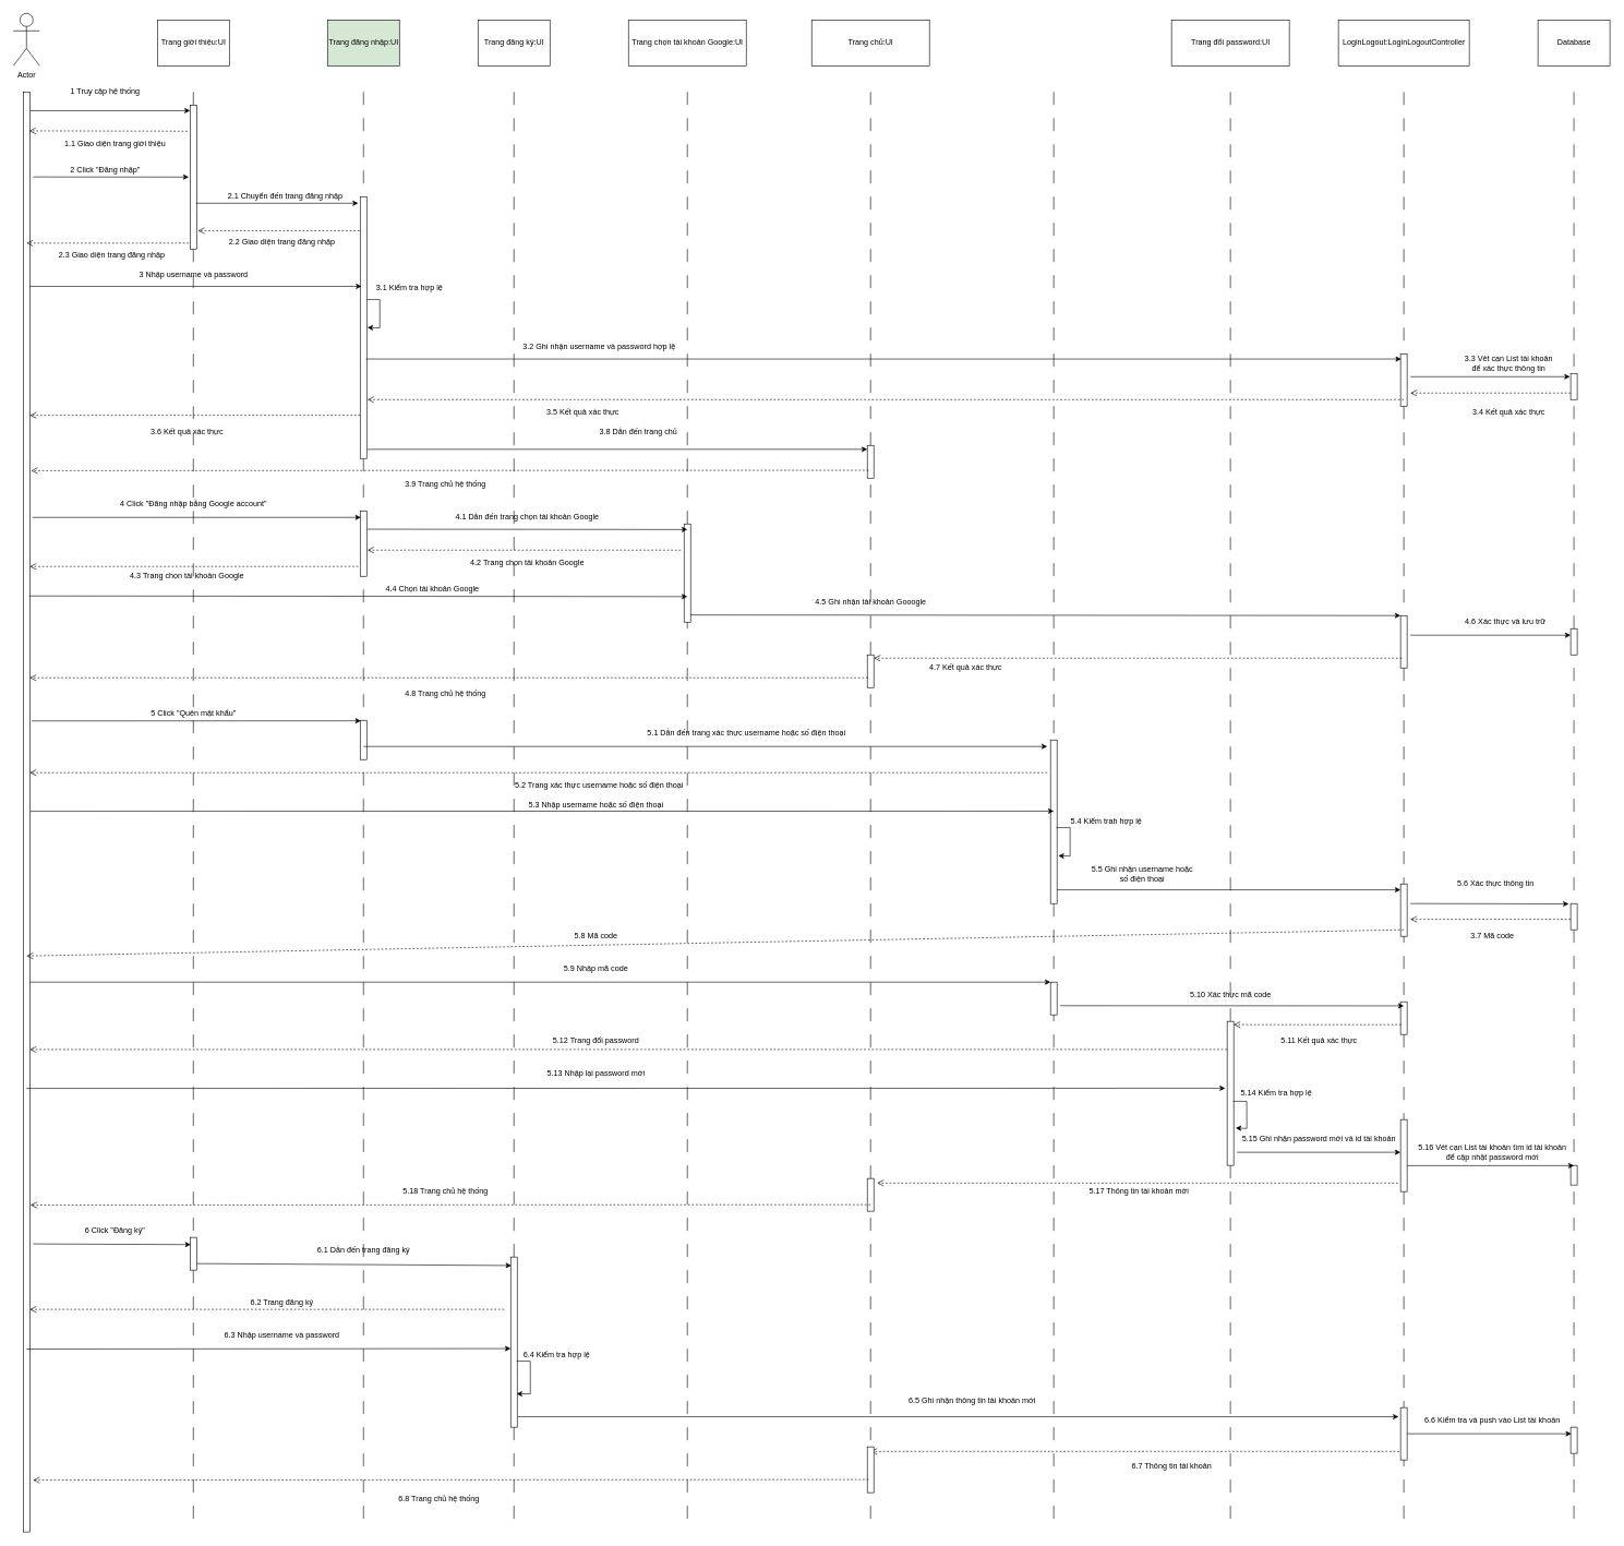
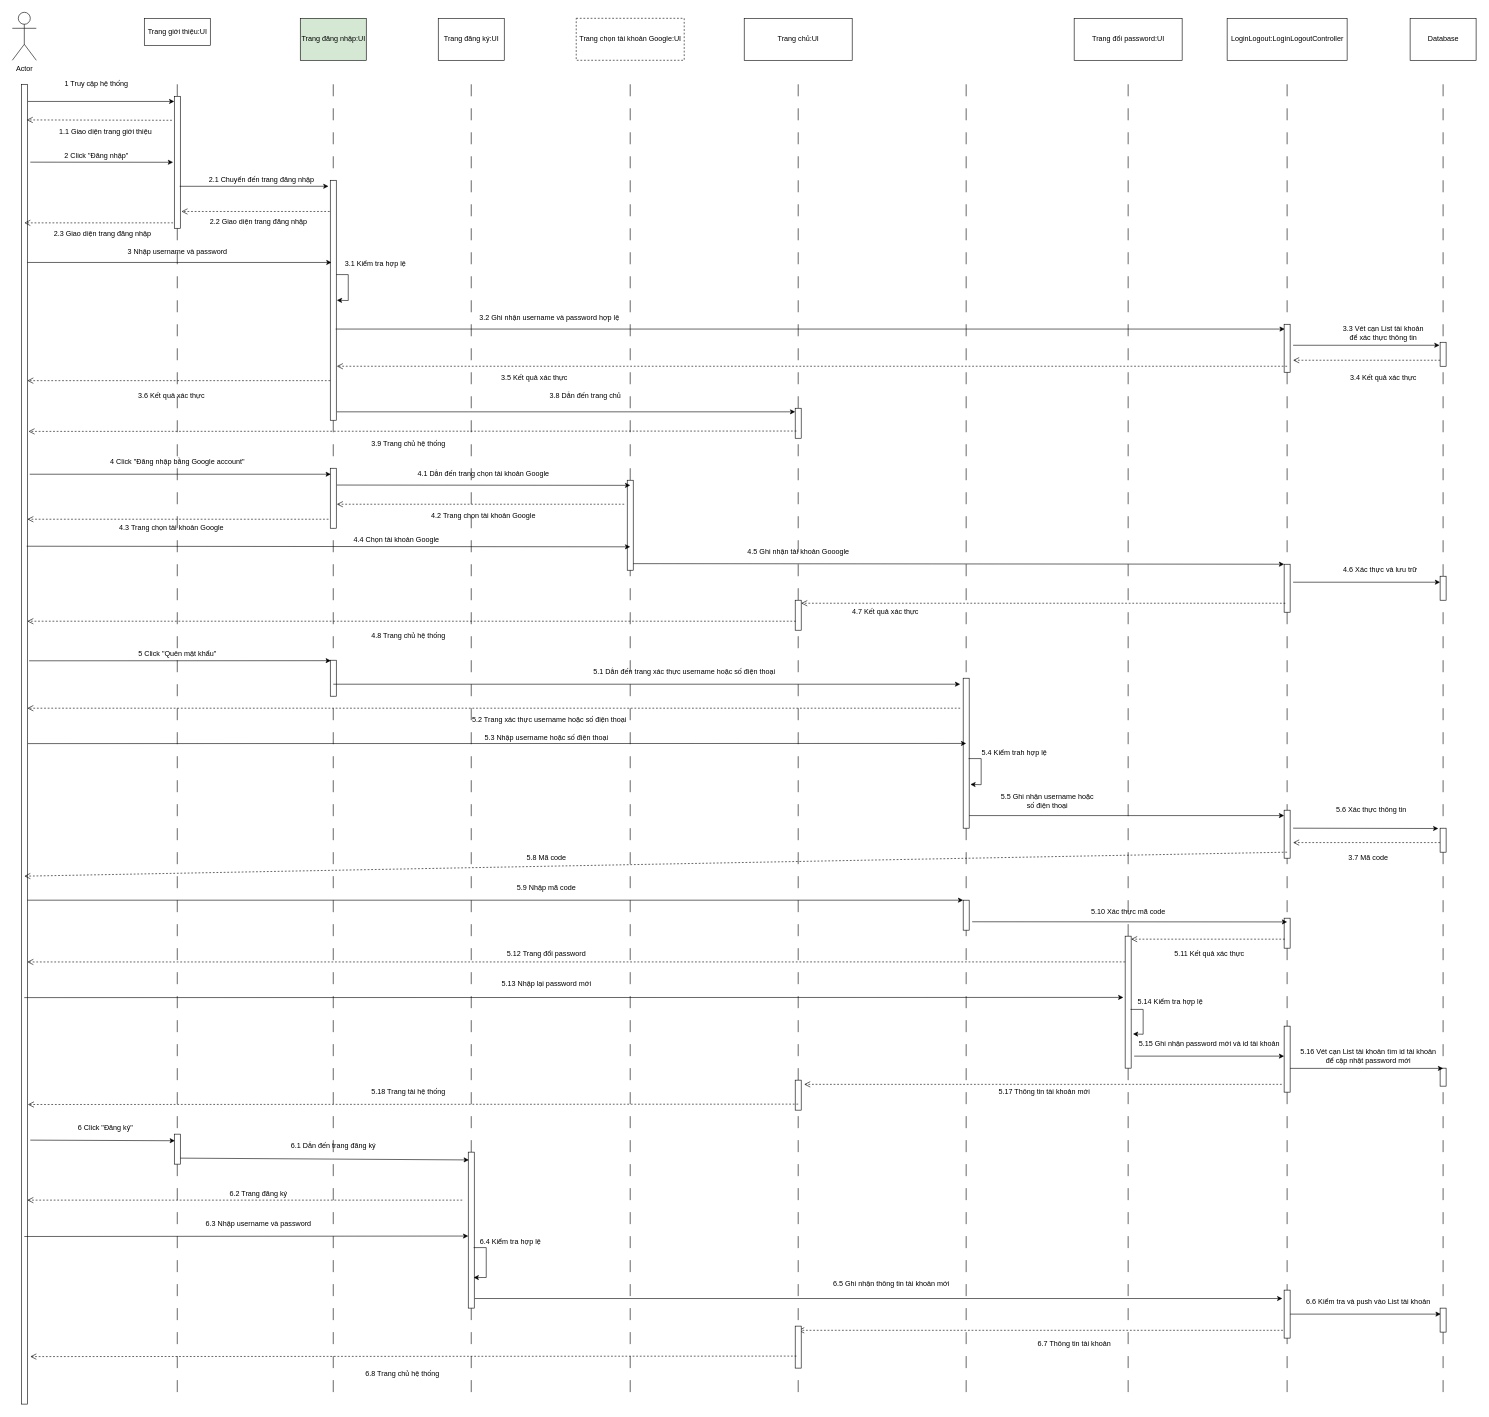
- <mxCell id="4" value="Trang giới thiệu:UI" style="html=1;" parent="1" vertex="1"><mxGeometry x="240" y="30" width="110" height="70" as="geometry" /></mxCell>
+ <mxCell id="4" value="Trang giới thiệu:UI" style="html=1;" parent="1" vertex="1"><mxGeometry x="240" y="30" width="110" height="45" as="geometry" /></mxCell>
- <mxCell id="7" value="Trang chọn tài khoản Google:UI" style="html=1;" parent="1" vertex="1"><mxGeometry x="960" y="30" width="180" height="70" as="geometry" /></mxCell>
+ <mxCell id="7" value="Trang chọn tài khoản Google:UI" style="html=1;dashed=1;" parent="1" vertex="1"><mxGeometry x="960" y="30" width="180" height="70" as="geometry" /></mxCell>
- <mxCell id="126" value="5.18 Trang chủ hệ thống" style="text;html=1;align=center;verticalAlign=middle;resizable=0;points=[];autosize=1;" vertex="1" parent="1"><mxGeometry x="605" y="1810" width="150" height="20" as="geometry" /></mxCell>
+ <mxCell id="126" value="5.18 Trang tài hệ thống" style="text;html=1;align=center;verticalAlign=middle;resizable=0;points=[];autosize=1;" vertex="1" parent="1"><mxGeometry x="605" y="1810" width="150" height="20" as="geometry" /></mxCell>
